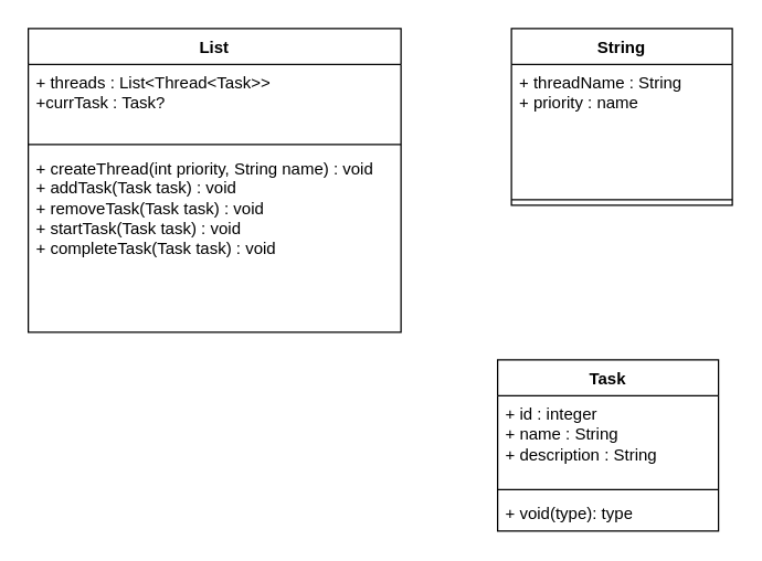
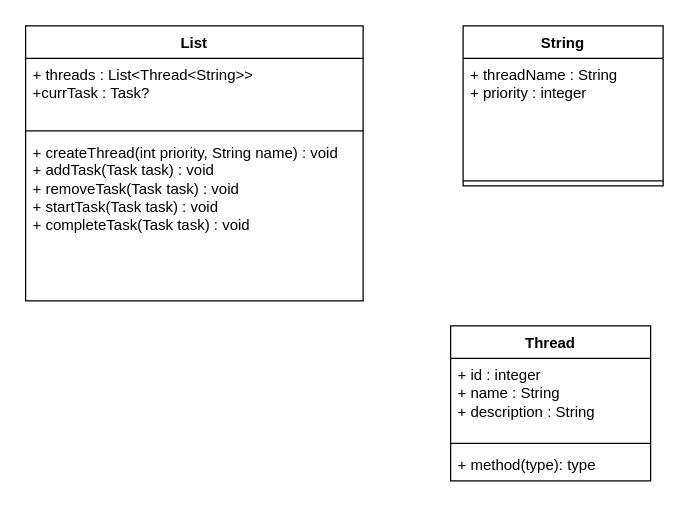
- <mxCell id="3" value="&lt;div&gt;+ threads : List&amp;lt;Thread&amp;lt;Task&amp;gt;&amp;gt;&lt;/div&gt;&lt;div&gt;+currTask : Task?&lt;/div&gt;&lt;div&gt;&lt;br&gt;&lt;/div&gt;" style="text;strokeColor=none;fillColor=none;align=left;verticalAlign=top;spacingLeft=4;spacingRight=4;overflow=hidden;rotatable=0;points=[[0,0.5],[1,0.5]];portConstraint=eastwest;whiteSpace=wrap;html=1;" vertex="1" parent="2"><mxGeometry y="26" width="270" height="54" as="geometry" /></mxCell>
+ <mxCell id="3" value="&lt;div&gt;+ threads : List&amp;lt;Thread&amp;lt;String&amp;gt;&amp;gt;&lt;/div&gt;&lt;div&gt;+currTask : Task?&lt;/div&gt;&lt;div&gt;&lt;br&gt;&lt;/div&gt;" style="text;strokeColor=none;fillColor=none;align=left;verticalAlign=top;spacingLeft=4;spacingRight=4;overflow=hidden;rotatable=0;points=[[0,0.5],[1,0.5]];portConstraint=eastwest;whiteSpace=wrap;html=1;" vertex="1" parent="2"><mxGeometry y="26" width="270" height="54" as="geometry" /></mxCell>
- <mxCell id="7" value="+ threadName : String&lt;div&gt;+ priority : name&lt;/div&gt;" style="text;strokeColor=none;fillColor=none;align=left;verticalAlign=top;spacingLeft=4;spacingRight=4;overflow=hidden;rotatable=0;points=[[0,0.5],[1,0.5]];portConstraint=eastwest;whiteSpace=wrap;html=1;" vertex="1" parent="6"><mxGeometry y="26" width="160" height="94" as="geometry" /></mxCell>
+ <mxCell id="7" value="+ threadName : String&lt;div&gt;+ priority : integer&lt;/div&gt;" style="text;strokeColor=none;fillColor=none;align=left;verticalAlign=top;spacingLeft=4;spacingRight=4;overflow=hidden;rotatable=0;points=[[0,0.5],[1,0.5]];portConstraint=eastwest;whiteSpace=wrap;html=1;" vertex="1" parent="6"><mxGeometry y="26" width="160" height="94" as="geometry" /></mxCell>
- <mxCell id="9" value="Task" style="swimlane;fontStyle=1;align=center;verticalAlign=top;childLayout=stackLayout;horizontal=1;startSize=26;horizontalStack=0;resizeParent=1;resizeParentMax=0;resizeLast=0;collapsible=1;marginBottom=0;whiteSpace=wrap;html=1;" vertex="1" parent="1"><mxGeometry x="360" y="260" width="160" height="124" as="geometry" /></mxCell>
+ <mxCell id="9" value="Thread" style="swimlane;fontStyle=1;align=center;verticalAlign=top;childLayout=stackLayout;horizontal=1;startSize=26;horizontalStack=0;resizeParent=1;resizeParentMax=0;resizeLast=0;collapsible=1;marginBottom=0;whiteSpace=wrap;html=1;" vertex="1" parent="1"><mxGeometry x="360" y="260" width="160" height="124" as="geometry" /></mxCell>
- <mxCell id="12" value="+ void(type): type" style="text;strokeColor=none;fillColor=none;align=left;verticalAlign=top;spacingLeft=4;spacingRight=4;overflow=hidden;rotatable=0;points=[[0,0.5],[1,0.5]];portConstraint=eastwest;whiteSpace=wrap;html=1;" vertex="1" parent="9"><mxGeometry y="98" width="160" height="26" as="geometry" /></mxCell>
+ <mxCell id="12" value="+ method(type): type" style="text;strokeColor=none;fillColor=none;align=left;verticalAlign=top;spacingLeft=4;spacingRight=4;overflow=hidden;rotatable=0;points=[[0,0.5],[1,0.5]];portConstraint=eastwest;whiteSpace=wrap;html=1;" vertex="1" parent="9"><mxGeometry y="98" width="160" height="26" as="geometry" /></mxCell>
